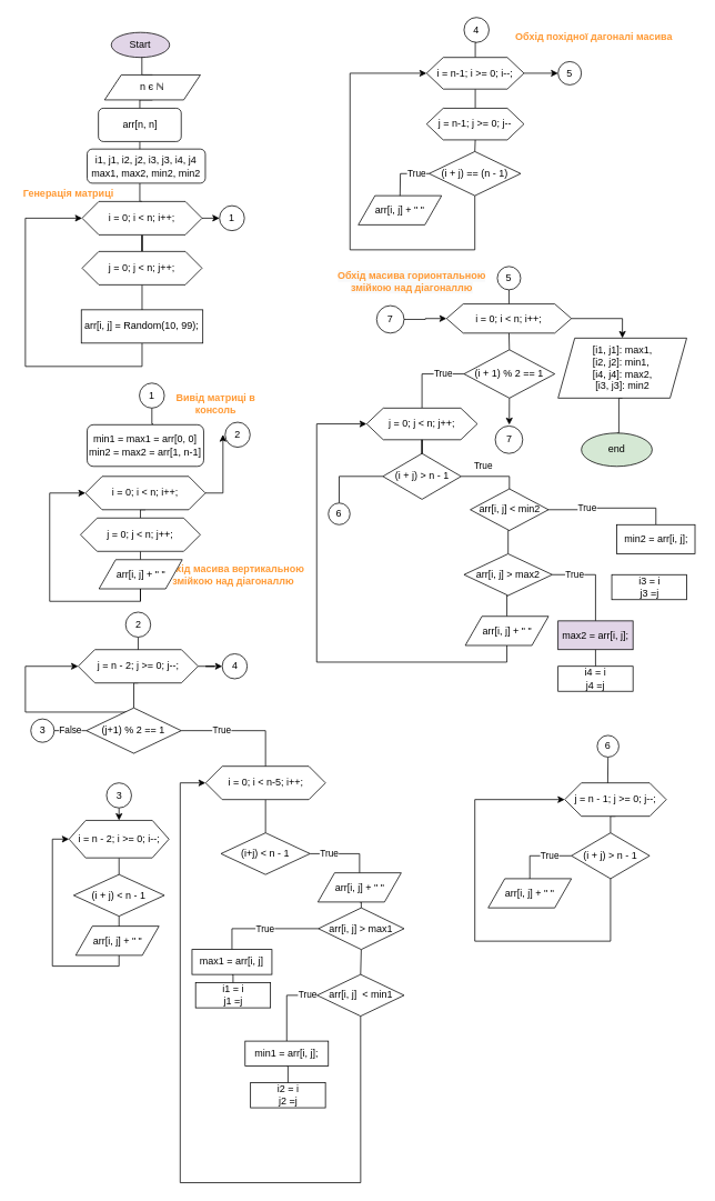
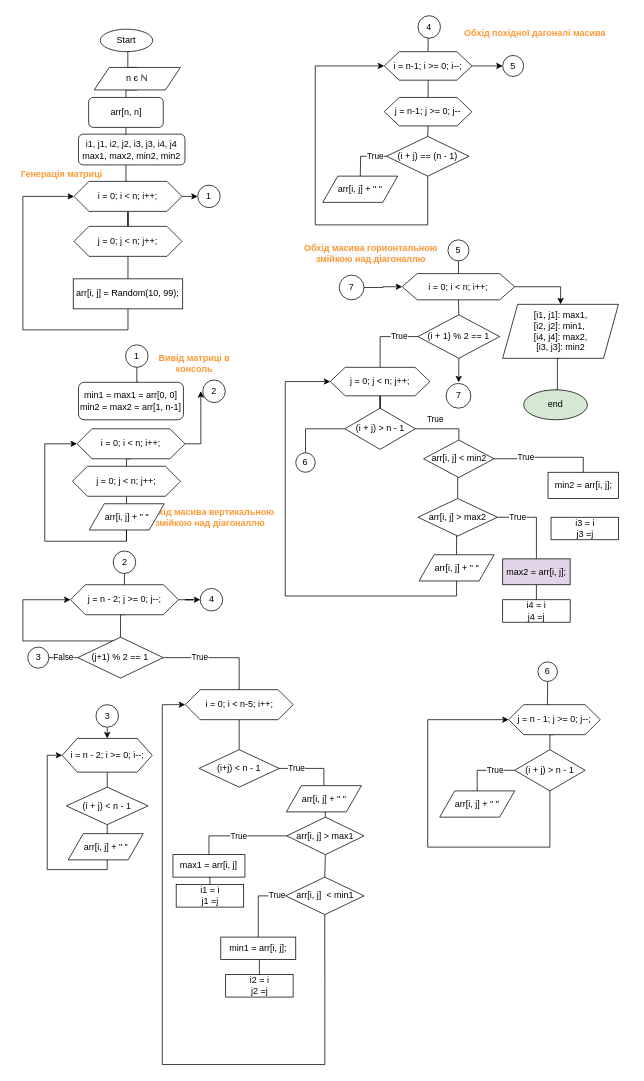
- <mxCell id="3" value="Start" style="ellipse;whiteSpace=wrap;html=1;fillColor=#e1d5e7;" parent="1" vertex="1"><mxGeometry x="133.2" y="38" width="70" height="30" as="geometry" /></mxCell>
+ <mxCell id="3" value="Start" style="ellipse;whiteSpace=wrap;html=1;" parent="1" vertex="1"><mxGeometry x="133.2" y="38" width="70" height="30" as="geometry" /></mxCell>
- <mxCell id="95" value="min2 = arr[i, j];" style="rounded=0;whiteSpace=wrap;html=1;" parent="1" vertex="1"><mxGeometry x="740.5" y="629" width="94" height="35" as="geometry" /></mxCell>
+ <mxCell id="95" value="min2 = arr[i, j];" style="rounded=0;whiteSpace=wrap;html=1;" parent="1" vertex="1"><mxGeometry x="730.5" y="629" width="94" height="35" as="geometry" /></mxCell>
